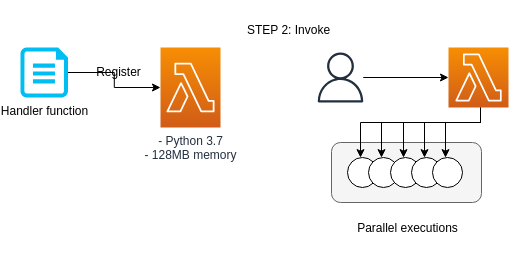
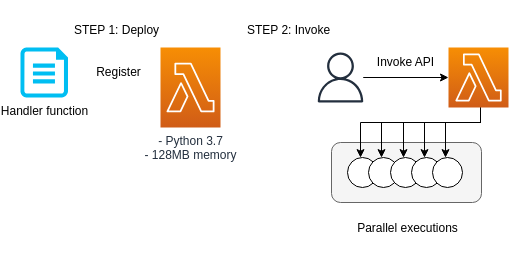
+ <mxCell id="8" value="STEP 1: Deploy" style="text;html=1;align=center;verticalAlign=middle;resizable=0;points=[];autosize=1;strokeColor=none;" parent="1" vertex="1"><mxGeometry x="66" y="20" width="100" height="20" as="geometry" /></mxCell>
+ <mxCell id="18" value="Invoke API" style="text;html=1;align=center;verticalAlign=middle;resizable=0;points=[];autosize=1;strokeColor=none;" parent="1" vertex="1"><mxGeometry x="370" y="52" width="70" height="20" as="geometry" /></mxCell>
- <mxCell id="5" style="edgeStyle=orthogonalEdgeStyle;rounded=0;orthogonalLoop=1;jettySize=auto;html=1;" parent="1" source="6" target="7" edge="1"><mxGeometry relative="1" as="geometry" /></mxCell>
